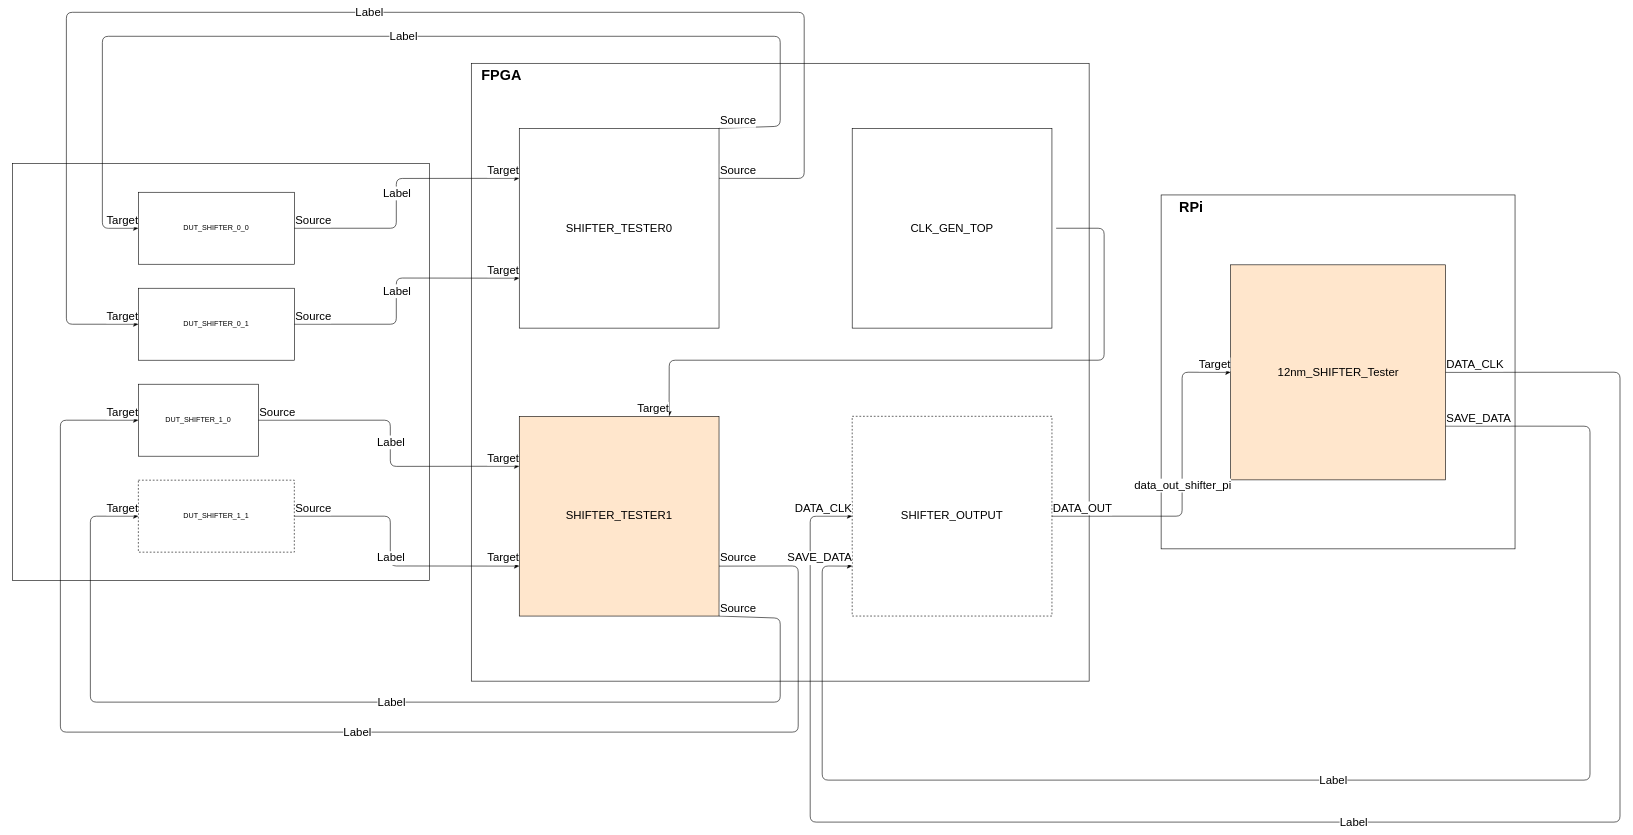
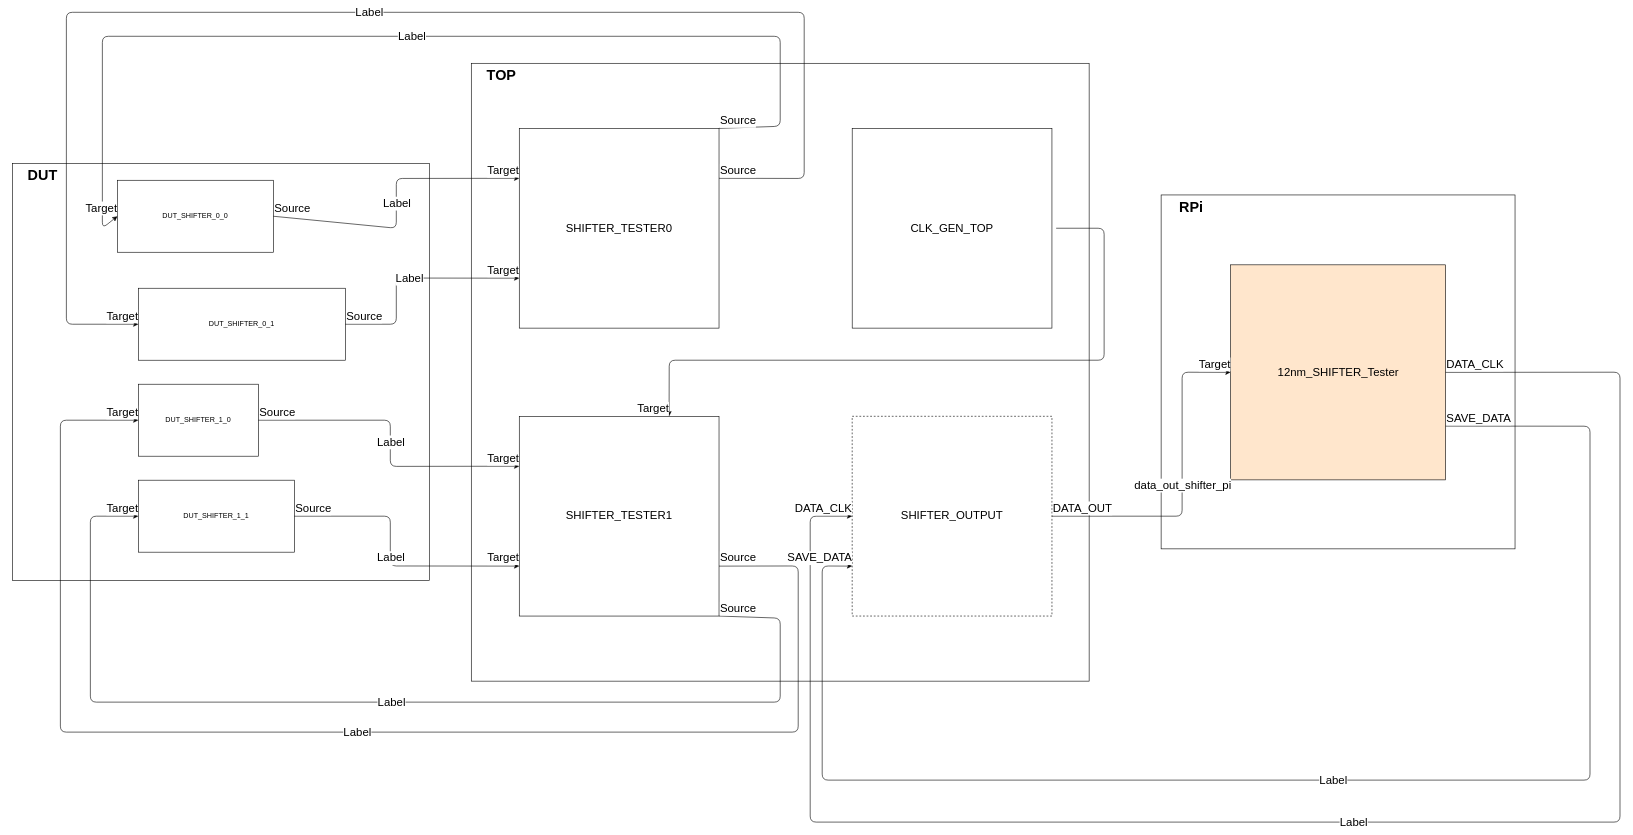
- <mxCell id="6" value="FPGA" style="text;strokeColor=none;fillColor=none;html=1;fontSize=24;fontStyle=1;verticalAlign=middle;align=center;" vertex="1" parent="1"><mxGeometry x="785" y="105" width="100" height="40" as="geometry" /></mxCell>
+ <mxCell id="6" value="TOP" style="text;strokeColor=none;fillColor=none;html=1;fontSize=24;fontStyle=1;verticalAlign=middle;align=center;" vertex="1" parent="1"><mxGeometry x="785" y="105" width="100" height="40" as="geometry" /></mxCell>
+ <mxCell id="12" value="DUT" style="text;strokeColor=none;fillColor=none;html=1;fontSize=24;fontStyle=1;verticalAlign=middle;align=center;" vertex="1" parent="1"><mxGeometry x="20" y="272" width="100" height="40" as="geometry" /></mxCell>
- <mxCell id="4" value="DUT_SHIFTER_0_0" style="rounded=0;whiteSpace=wrap;html=1;" vertex="1" parent="1"><mxGeometry x="230" y="320" width="260" height="120" as="geometry" /></mxCell>
+ <mxCell id="4" value="DUT_SHIFTER_0_0" style="rounded=0;whiteSpace=wrap;html=1;" vertex="1" parent="1"><mxGeometry x="195" y="300" width="260" height="120" as="geometry" /></mxCell>
- <mxCell id="3" value="DUT_SHIFTER_0_1" style="rounded=0;whiteSpace=wrap;html=1;" vertex="1" parent="1"><mxGeometry x="230" y="480" width="260" height="120" as="geometry" /></mxCell>
+ <mxCell id="3" value="DUT_SHIFTER_0_1" style="rounded=0;whiteSpace=wrap;html=1;" vertex="1" parent="1"><mxGeometry x="230" y="480" width="345" height="120" as="geometry" /></mxCell>
- <mxCell id="13" value="DUT_SHIFTER_1_1" style="rounded=0;whiteSpace=wrap;html=1;dashed=1;" vertex="1" parent="1"><mxGeometry x="230" y="800" width="260" height="120" as="geometry" /></mxCell>
+ <mxCell id="13" value="DUT_SHIFTER_1_1" style="rounded=0;whiteSpace=wrap;html=1;" vertex="1" parent="1"><mxGeometry x="230" y="800" width="260" height="120" as="geometry" /></mxCell>
- <mxCell id="15" value="&lt;font style=&quot;font-size: 19px;&quot;&gt;SHIFTER_TESTER1&lt;/font&gt;" style="whiteSpace=wrap;html=1;aspect=fixed;fillColor=#ffe6cc;" vertex="1" parent="1"><mxGeometry x="865" y="693.5" width="333" height="333" as="geometry" /></mxCell>
+ <mxCell id="15" value="&lt;font style=&quot;font-size: 19px;&quot;&gt;SHIFTER_TESTER1&lt;/font&gt;" style="whiteSpace=wrap;html=1;aspect=fixed;" vertex="1" parent="1"><mxGeometry x="865" y="693.5" width="333" height="333" as="geometry" /></mxCell>
